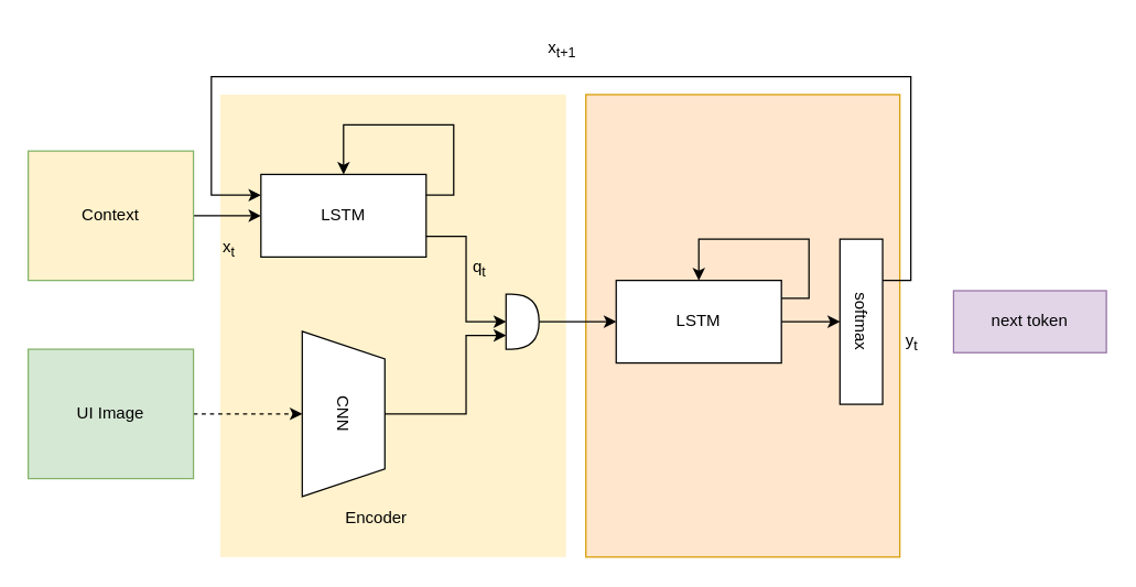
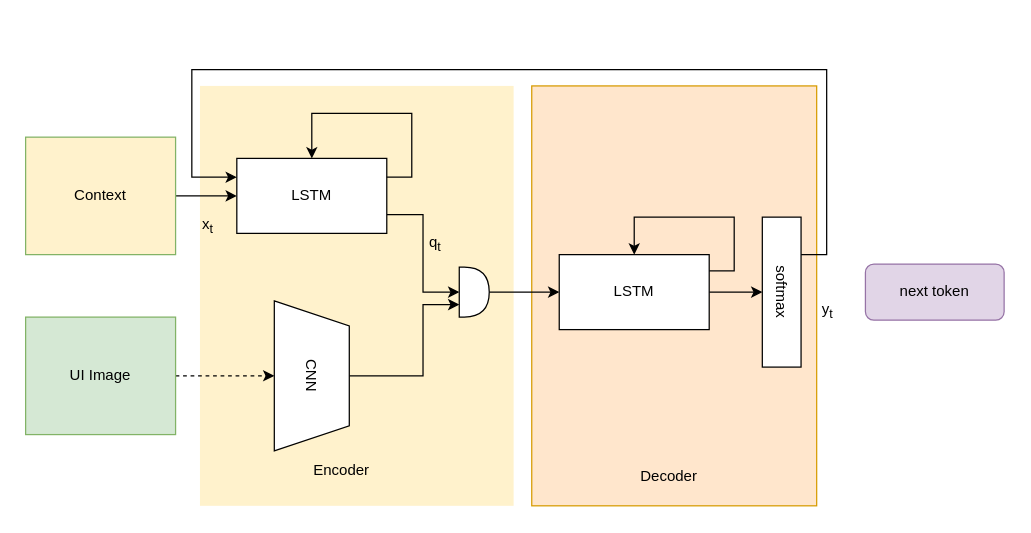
- <mxCell id="25" value="x&lt;sub&gt;t+1&lt;/sub&gt;" style="text;html=1;strokeColor=none;fillColor=none;align=center;verticalAlign=middle;whiteSpace=wrap;rounded=0;" vertex="1" parent="1"><mxGeometry x="378" y="20" width="60" height="30" as="geometry" /></mxCell>
- <mxCell id="21" value="next token" style="rounded=0;whiteSpace=wrap;html=1;fillColor=#e1d5e7;strokeColor=#9673a6;" vertex="1" parent="1"><mxGeometry x="692" y="210.5" width="111" height="45" as="geometry" /></mxCell>
+ <mxCell id="21" value="next token" style="whiteSpace=wrap;html=1;fillColor=#e1d5e7;strokeColor=#9673a6;rounded=1;" vertex="1" parent="1"><mxGeometry x="692" y="210.5" width="111" height="45" as="geometry" /></mxCell>
+ <mxCell id="22" value="Decoder" style="text;html=1;strokeColor=none;fillColor=none;align=center;verticalAlign=middle;whiteSpace=wrap;rounded=0;" vertex="1" parent="1"><mxGeometry x="505" y="366" width="60" height="30" as="geometry" /></mxCell>
